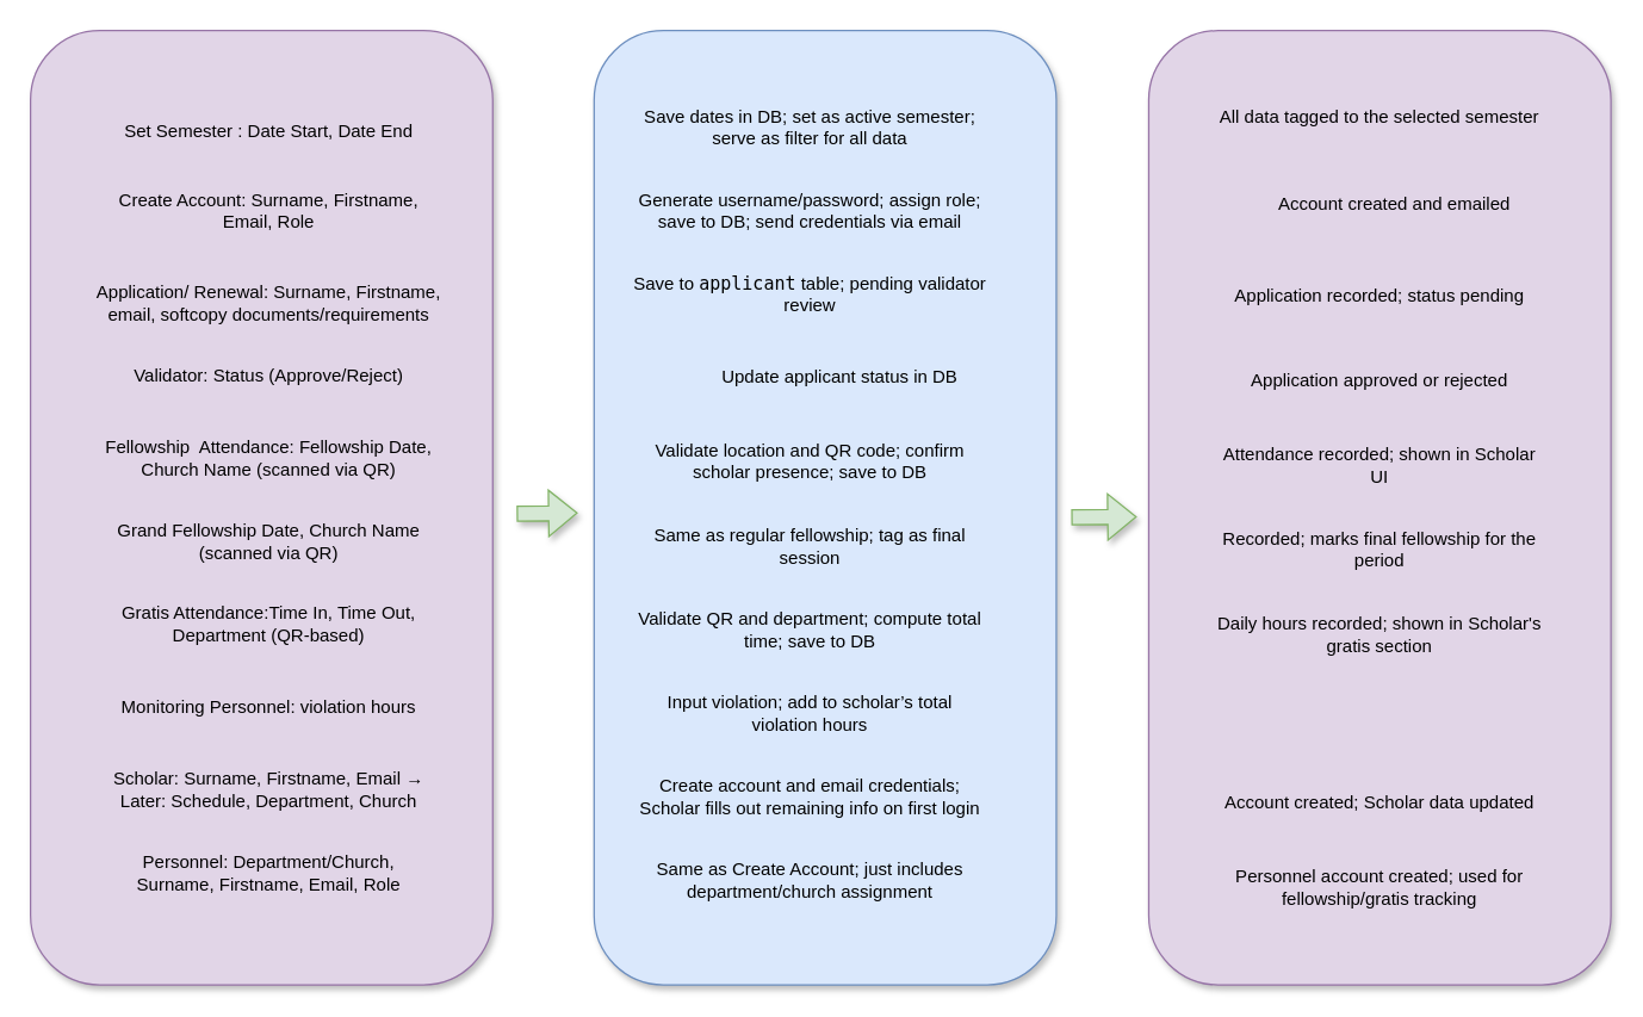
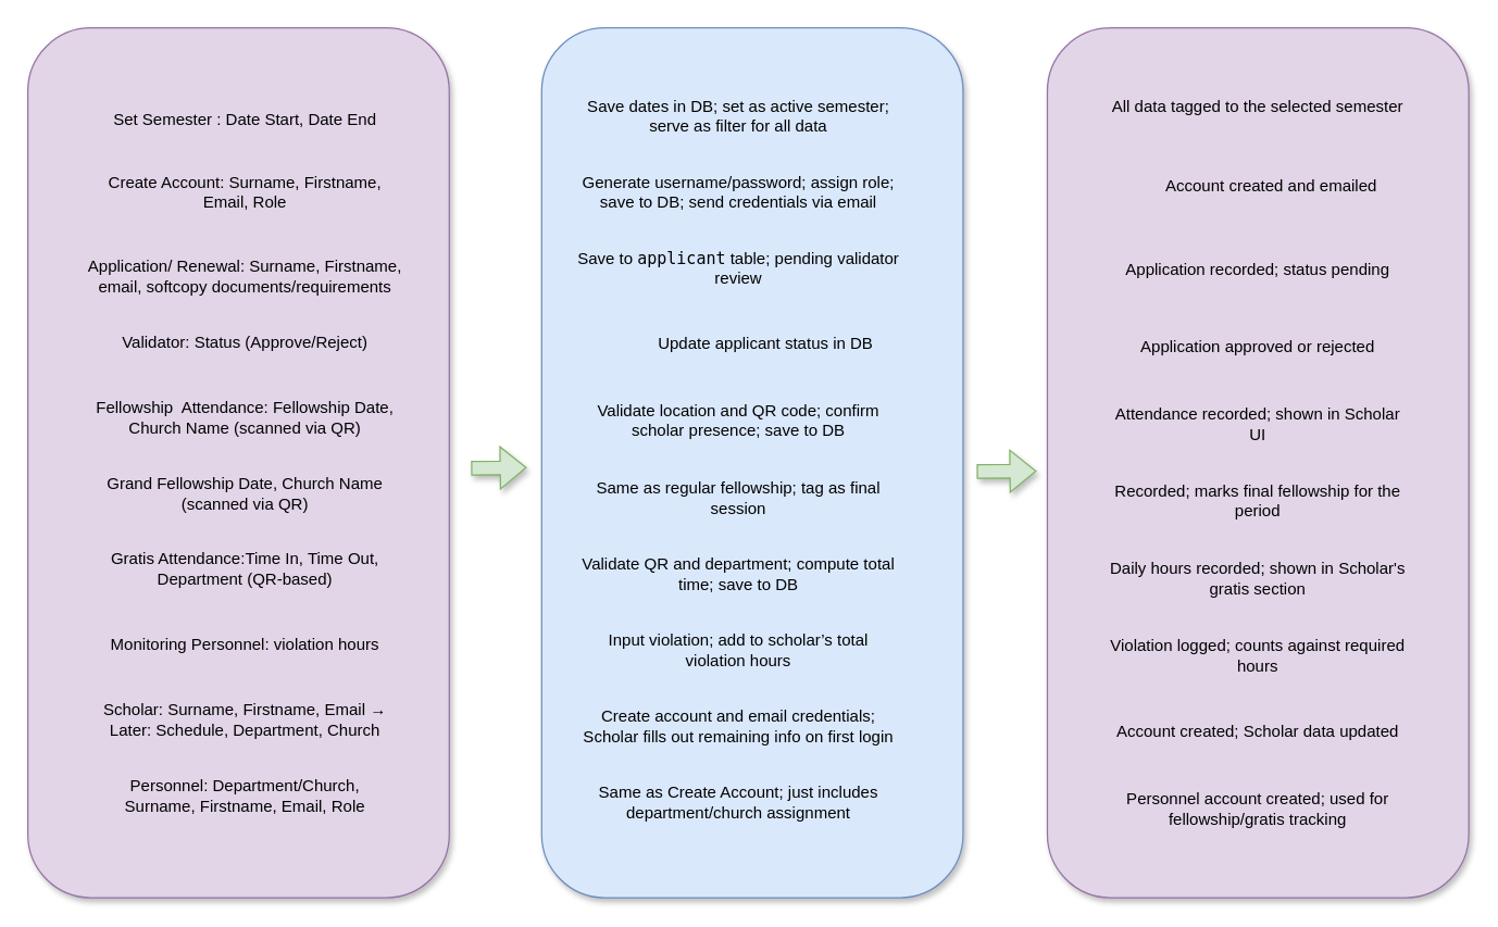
+ <mxCell id="32" value="Violation logged; counts against required hours" style="text;html=1;align=center;verticalAlign=middle;whiteSpace=wrap;rounded=0;" vertex="1" parent="1"><mxGeometry x="815" y="467" width="220" height="30" as="geometry" /></mxCell>
